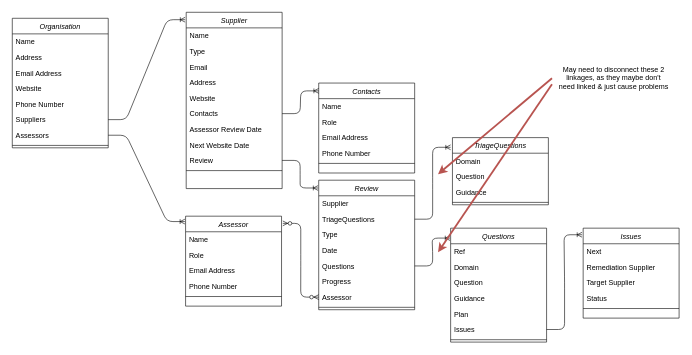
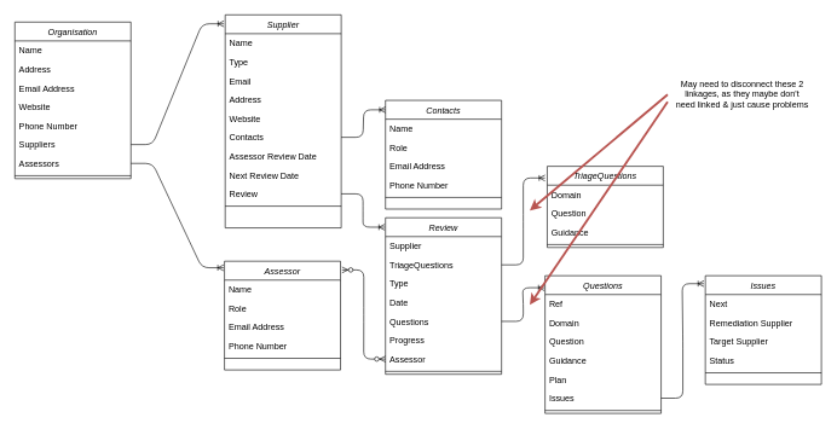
- <mxCell id="10" value="Next Website Date" style="text;align=left;verticalAlign=top;spacingLeft=4;spacingRight=4;overflow=hidden;rotatable=0;points=[[0,0.5],[1,0.5]];portConstraint=eastwest;" parent="2" vertex="1"><mxGeometry y="208" width="160" height="26" as="geometry" /></mxCell>
+ <mxCell id="10" value="Next Review Date" style="text;align=left;verticalAlign=top;spacingLeft=4;spacingRight=4;overflow=hidden;rotatable=0;points=[[0,0.5],[1,0.5]];portConstraint=eastwest;" parent="2" vertex="1"><mxGeometry y="208" width="160" height="26" as="geometry" /></mxCell>
